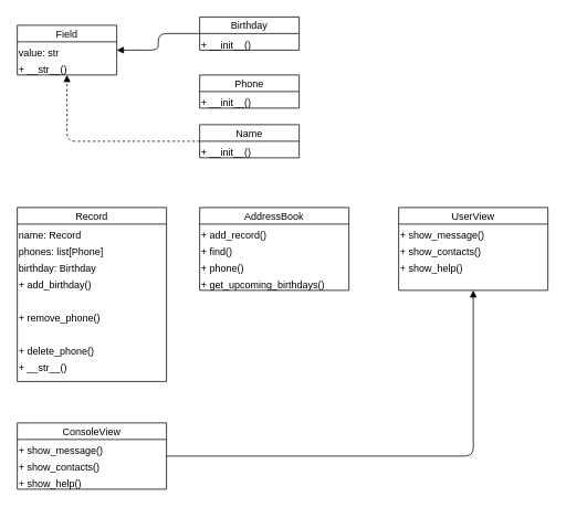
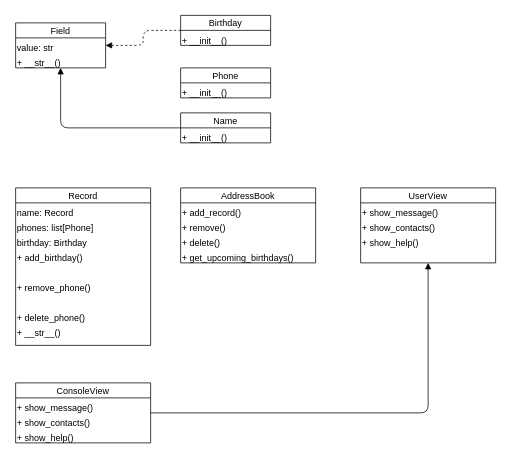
- <mxCell id="12" style="endArrow=block;endFill=1;edgeStyle=orthogonalEdgeStyle;" edge="1" parent="1" source="10" target="2"><mxGeometry relative="1" as="geometry" /></mxCell>
+ <mxCell id="12" style="endArrow=block;endFill=1;edgeStyle=orthogonalEdgeStyle;dashed=1;" edge="1" parent="1" source="10" target="2"><mxGeometry relative="1" as="geometry" /></mxCell>
- <mxCell id="7" style="endArrow=block;endFill=1;edgeStyle=orthogonalEdgeStyle;dashed=1;" edge="1" parent="1" source="5" target="2"><mxGeometry relative="1" as="geometry" /></mxCell>
+ <mxCell id="7" style="endArrow=block;endFill=1;edgeStyle=orthogonalEdgeStyle;" edge="1" parent="1" source="5" target="2"><mxGeometry relative="1" as="geometry" /></mxCell>
- <mxCell id="23" value="+ find()" style="text;html=1;whiteSpace=wrap;align=left;" vertex="1" parent="21"><mxGeometry y="40" width="180" height="20" as="geometry" /></mxCell>
+ <mxCell id="23" value="+ remove()" style="text;html=1;whiteSpace=wrap;align=left;" vertex="1" parent="21"><mxGeometry y="40" width="180" height="20" as="geometry" /></mxCell>
- <mxCell id="24" value="+ phone()" style="text;html=1;whiteSpace=wrap;align=left;" vertex="1" parent="21"><mxGeometry y="60" width="180" height="20" as="geometry" /></mxCell>
+ <mxCell id="24" value="+ delete()" style="text;html=1;whiteSpace=wrap;align=left;" vertex="1" parent="21"><mxGeometry y="60" width="180" height="20" as="geometry" /></mxCell>
